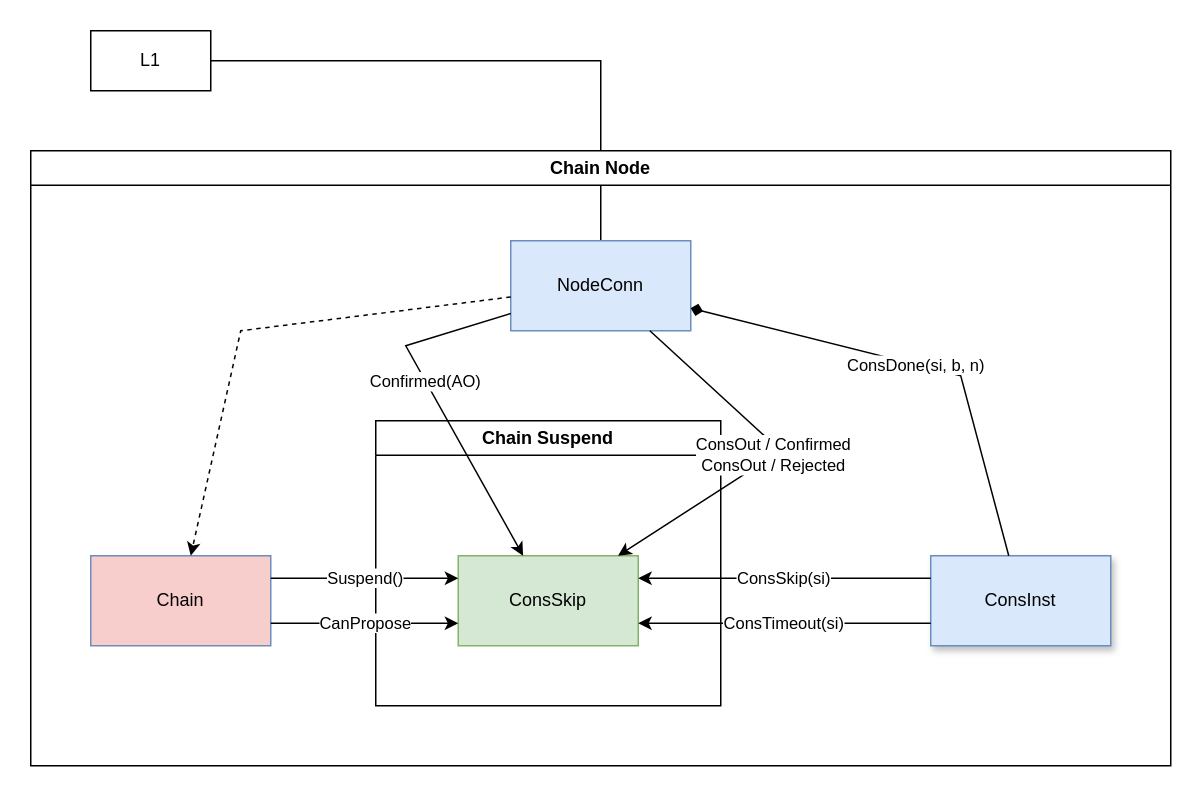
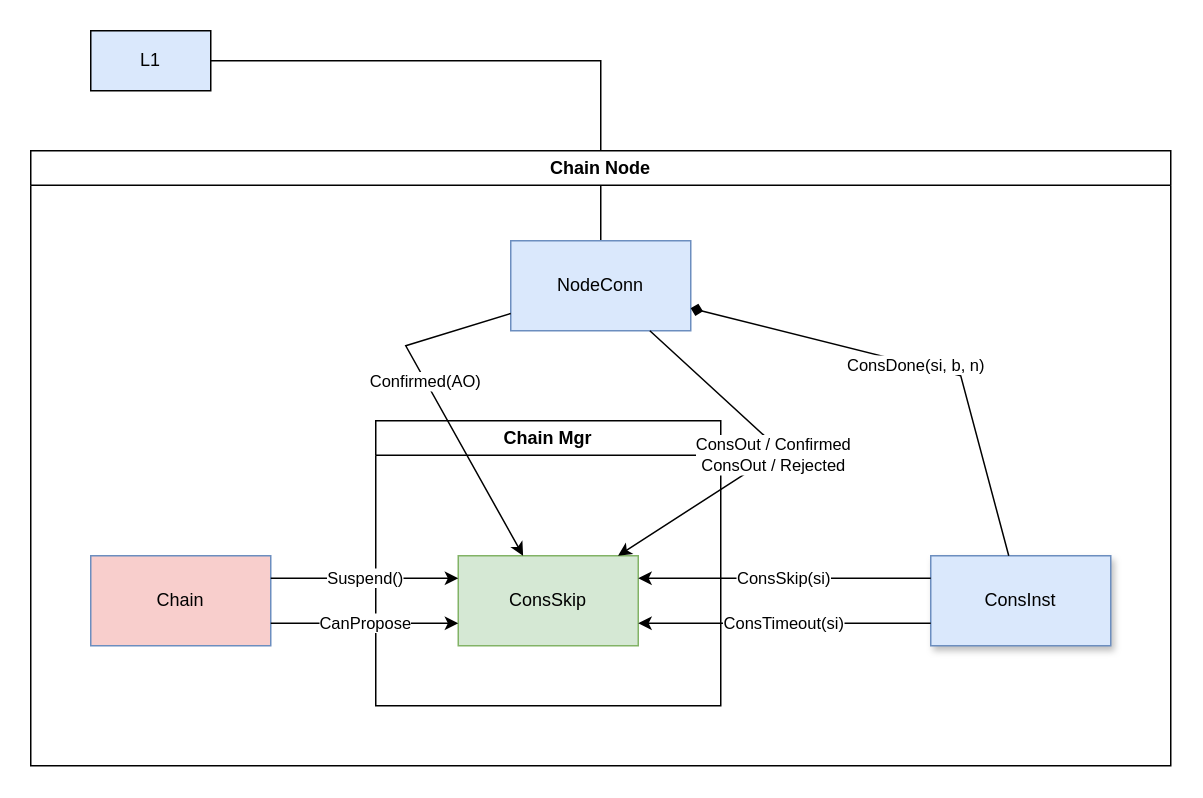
- <mxCell id="3" value="L1" style="rounded=0;whiteSpace=wrap;html=1;" vertex="1" parent="1"><mxGeometry x="60" y="20" width="80" height="40" as="geometry" /></mxCell>
+ <mxCell id="3" value="L1" style="rounded=0;whiteSpace=wrap;html=1;fillColor=#dae8fc;" vertex="1" parent="1"><mxGeometry x="60" y="20" width="80" height="40" as="geometry" /></mxCell>
- <mxCell id="16" style="rounded=0;orthogonalLoop=1;jettySize=auto;html=1;dashed=1;" edge="1" parent="4" source="13" target="7"><mxGeometry relative="1" as="geometry"><Array as="points"><mxPoint x="140" y="120" /></Array></mxGeometry></mxCell>
- <mxCell id="5" value="Chain Suspend" style="swimlane;whiteSpace=wrap;html=1;" vertex="1" parent="4"><mxGeometry x="230" y="180" width="230" height="190" as="geometry" /></mxCell>
+ <mxCell id="5" value="Chain Mgr" style="swimlane;whiteSpace=wrap;html=1;" vertex="1" parent="4"><mxGeometry x="230" y="180" width="230" height="190" as="geometry" /></mxCell>
